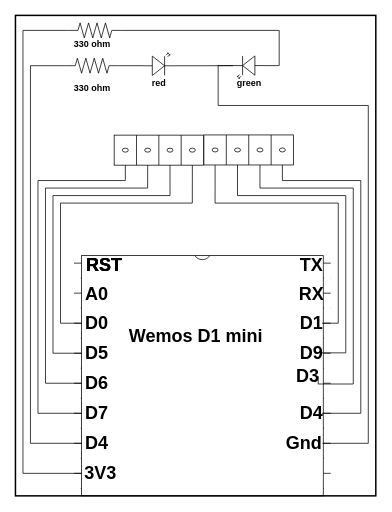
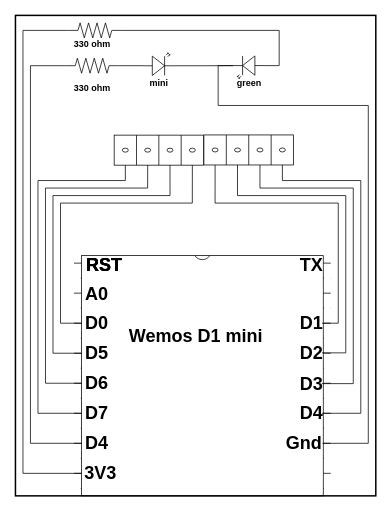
- <mxCell id="43" value="red" style="text;strokeColor=none;fillColor=none;html=1;fontSize=12;fontStyle=1;verticalAlign=middle;align=center;" parent="1" vertex="1"><mxGeometry x="183" y="97" width="55" height="25" as="geometry" /></mxCell>
+ <mxCell id="43" value="mini" style="text;strokeColor=none;fillColor=none;html=1;fontSize=12;fontStyle=1;verticalAlign=middle;align=center;" parent="1" vertex="1"><mxGeometry x="183" y="97" width="55" height="25" as="geometry" /></mxCell>
- <mxCell id="12" value="RX" style="text;strokeColor=none;fillColor=none;html=1;fontSize=24;fontStyle=1;verticalAlign=middle;align=center;" parent="1" vertex="1"><mxGeometry x="399" y="380" width="29.25" height="21.5" as="geometry" /></mxCell>
- <mxCell id="16" value="D9" style="text;strokeColor=none;fillColor=none;html=1;fontSize=24;fontStyle=1;verticalAlign=middle;align=center;" parent="1" vertex="1"><mxGeometry x="399" y="457" width="29.25" height="25" as="geometry" /></mxCell>
+ <mxCell id="16" value="D2" style="text;strokeColor=none;fillColor=none;html=1;fontSize=24;fontStyle=1;verticalAlign=middle;align=center;" parent="1" vertex="1"><mxGeometry x="399" y="457" width="29.25" height="25" as="geometry" /></mxCell>
- <mxCell id="18" value="D3" style="text;strokeColor=none;fillColor=none;html=1;fontSize=24;fontStyle=1;verticalAlign=middle;align=center;" parent="1" vertex="1"><mxGeometry x="394" y="488" width="29.25" height="25" as="geometry" /></mxCell>
+ <mxCell id="18" value="D3" style="text;strokeColor=none;fillColor=none;html=1;fontSize=24;fontStyle=1;verticalAlign=middle;align=center;" parent="1" vertex="1"><mxGeometry x="399" y="498" width="29.25" height="25" as="geometry" /></mxCell>
